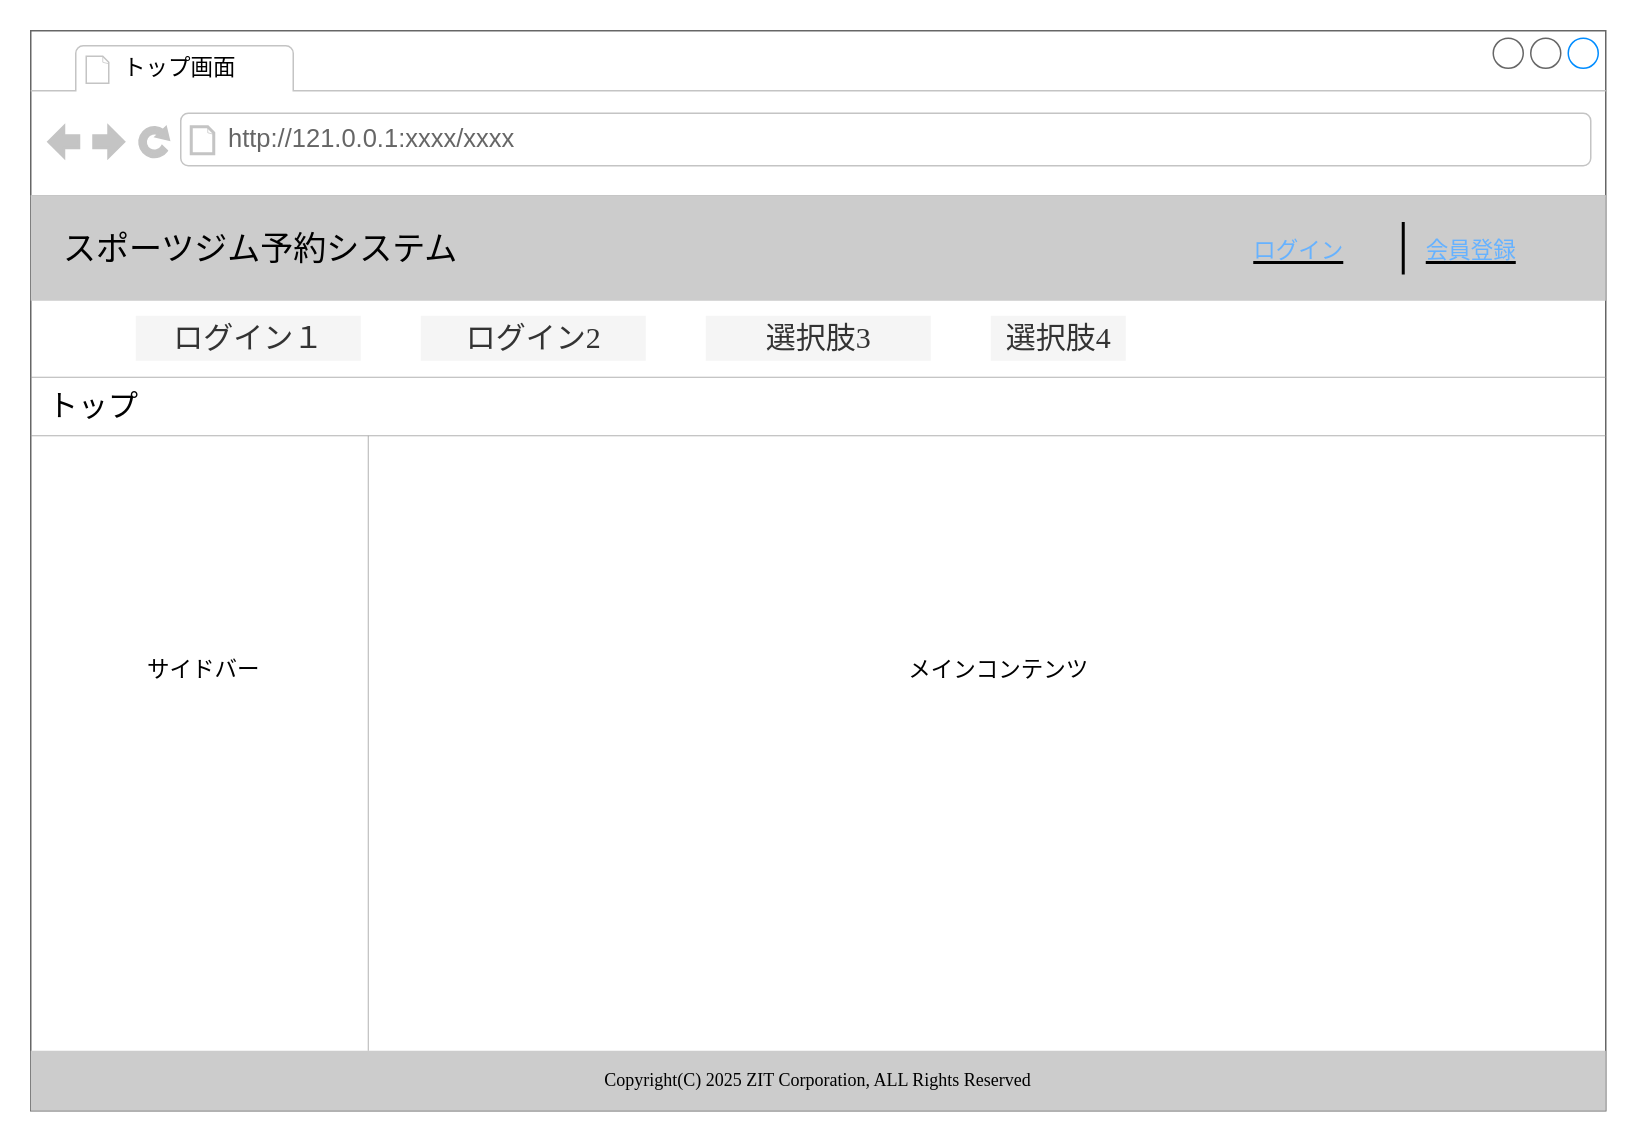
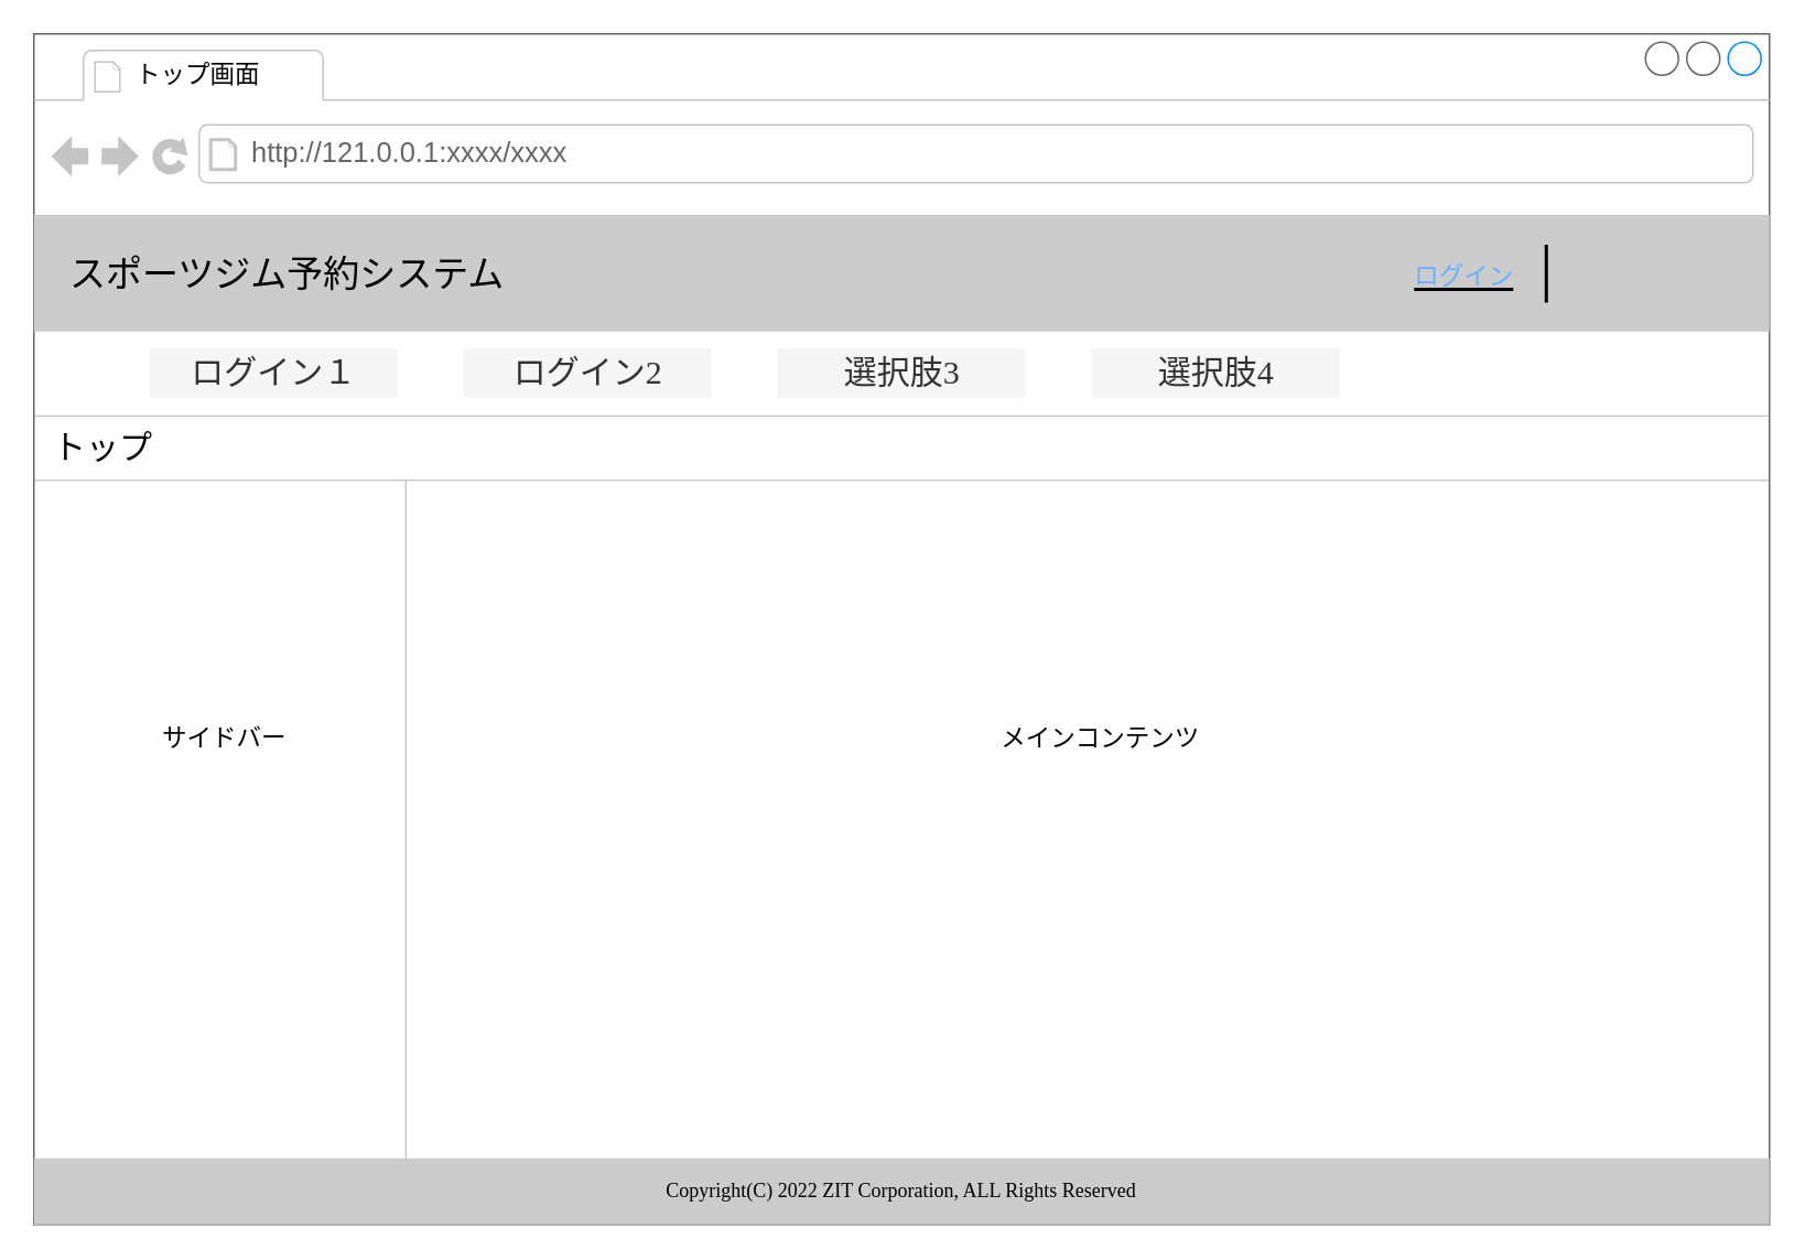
- <mxCell id="20" value="&lt;u&gt;&lt;font color=&quot;#66b2ff&quot; style=&quot;font-size: 15px;&quot;&gt;ログイン&lt;/font&gt;&lt;/u&gt;" style="text;html=1;resizable=0;autosize=1;align=center;verticalAlign=middle;points=[];fillColor=none;strokeColor=none;rounded=0;fontSize=22;" parent="2" vertex="1"><mxGeometry x="805" y="130" width="80" height="30" as="geometry" /></mxCell>
+ <mxCell id="20" value="&lt;u&gt;&lt;font color=&quot;#66b2ff&quot; style=&quot;font-size: 15px;&quot;&gt;ログイン&lt;/font&gt;&lt;/u&gt;" style="text;html=1;resizable=0;autosize=1;align=center;verticalAlign=middle;points=[];fillColor=none;strokeColor=none;rounded=0;fontSize=22;" parent="2" vertex="1"><mxGeometry x="825" y="130" width="80" height="30" as="geometry" /></mxCell>
- <mxCell id="11" value="&lt;u&gt;&lt;font color=&quot;#66b2ff&quot; style=&quot;font-size: 15px;&quot;&gt;会員登録&lt;/font&gt;&lt;/u&gt;" style="text;html=1;resizable=0;autosize=1;align=center;verticalAlign=middle;points=[];fillColor=none;strokeColor=none;rounded=0;fontSize=22;" vertex="1" parent="2"><mxGeometry x="920" y="130" width="80" height="30" as="geometry" /></mxCell>
- <mxCell id="21" value="選択肢4" style="text;html=1;points=[];align=center;verticalAlign=top;spacingTop=-4;fontSize=20;fontFamily=Verdana;fillColor=#f5f5f5;fontColor=#333333;strokeColor=none;" vertex="1" parent="2"><mxGeometry x="640" y="190" width="90" height="30" as="geometry" /></mxCell>
+ <mxCell id="21" value="選択肢4" style="text;html=1;points=[];align=center;verticalAlign=top;spacingTop=-4;fontSize=20;fontFamily=Verdana;fillColor=#f5f5f5;fontColor=#333333;strokeColor=none;" vertex="1" parent="2"><mxGeometry x="640" y="190" width="150" height="30" as="geometry" /></mxCell>
- <mxCell id="9" value="Copyright(C) 2025 ZIT Corporation, ALL Rights Reserved" style="text;html=1;points=[];align=center;verticalAlign=top;spacingTop=-4;fontSize=12;fontFamily=Verdana;whiteSpace=wrap;" vertex="1" parent="2"><mxGeometry x="240" y="690" width="570" height="20" as="geometry" /></mxCell>
+ <mxCell id="9" value="Copyright(C) 2022 ZIT Corporation, ALL Rights Reserved" style="text;html=1;points=[];align=center;verticalAlign=top;spacingTop=-4;fontSize=12;fontFamily=Verdana;whiteSpace=wrap;" vertex="1" parent="2"><mxGeometry x="240" y="690" width="570" height="20" as="geometry" /></mxCell>
